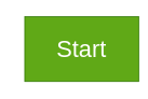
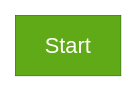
- <mxCell id="2" value="&lt;font style=&quot;font-size: 29px;&quot;&gt;Start&lt;/font&gt;" style="rounded=0;whiteSpace=wrap;html=1;fillColor=#60a917;fontColor=#ffffff;strokeColor=#2D7600;" vertex="1" parent="1"><mxGeometry x="30" y="20" width="140" height="80" as="geometry" /></mxCell>
+ <mxCell id="2" value="&lt;font style=&quot;font-size: 29px;&quot;&gt;Start&lt;/font&gt;" style="rounded=0;whiteSpace=wrap;html=1;fillColor=#60a917;fontColor=#ffffff;strokeColor=#2D7600;" vertex="1" parent="1"><mxGeometry x="20" y="20" width="140" height="80" as="geometry" /></mxCell>
